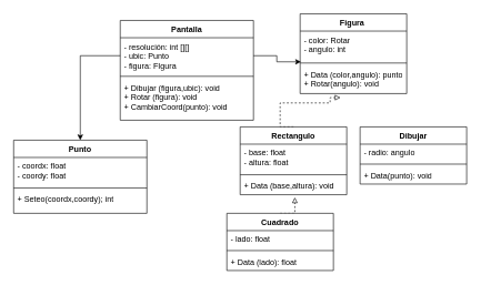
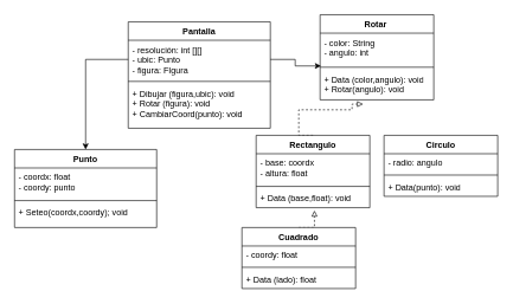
- <mxCell id="6" value="Figura&amp;nbsp;" style="swimlane;fontStyle=1;align=center;verticalAlign=top;childLayout=stackLayout;horizontal=1;startSize=26;horizontalStack=0;resizeParent=1;resizeParentMax=0;resizeLast=0;collapsible=1;marginBottom=0;whiteSpace=wrap;html=1;" vertex="1" parent="1"><mxGeometry x="450" y="20" width="160" height="120" as="geometry" /></mxCell>
+ <mxCell id="6" value="Rotar&amp;nbsp;" style="swimlane;fontStyle=1;align=center;verticalAlign=top;childLayout=stackLayout;horizontal=1;startSize=26;horizontalStack=0;resizeParent=1;resizeParentMax=0;resizeLast=0;collapsible=1;marginBottom=0;whiteSpace=wrap;html=1;" vertex="1" parent="1"><mxGeometry x="450" y="20" width="160" height="120" as="geometry" /></mxCell>
- <mxCell id="7" value="- color: Rotar&lt;br&gt;- angulo: int&lt;br&gt;&lt;br&gt;&lt;br&gt;" style="text;strokeColor=none;fillColor=none;align=left;verticalAlign=top;spacingLeft=4;spacingRight=4;overflow=hidden;rotatable=0;points=[[0,0.5],[1,0.5]];portConstraint=eastwest;whiteSpace=wrap;html=1;" vertex="1" parent="6"><mxGeometry y="26" width="160" height="44" as="geometry" /></mxCell>
+ <mxCell id="7" value="- color: String&lt;br&gt;- angulo: int&lt;br&gt;&lt;br&gt;&lt;br&gt;" style="text;strokeColor=none;fillColor=none;align=left;verticalAlign=top;spacingLeft=4;spacingRight=4;overflow=hidden;rotatable=0;points=[[0,0.5],[1,0.5]];portConstraint=eastwest;whiteSpace=wrap;html=1;" vertex="1" parent="6"><mxGeometry y="26" width="160" height="44" as="geometry" /></mxCell>
- <mxCell id="9" value="+ Data (color,angulo): punto&lt;br&gt;+ Rotar(angulo): void" style="text;strokeColor=none;fillColor=none;align=left;verticalAlign=top;spacingLeft=4;spacingRight=4;overflow=hidden;rotatable=0;points=[[0,0.5],[1,0.5]];portConstraint=eastwest;whiteSpace=wrap;html=1;" vertex="1" parent="6"><mxGeometry y="78" width="160" height="42" as="geometry" /></mxCell>
+ <mxCell id="9" value="+ Data (color,angulo): void&lt;br&gt;+ Rotar(angulo): void" style="text;strokeColor=none;fillColor=none;align=left;verticalAlign=top;spacingLeft=4;spacingRight=4;overflow=hidden;rotatable=0;points=[[0,0.5],[1,0.5]];portConstraint=eastwest;whiteSpace=wrap;html=1;" vertex="1" parent="6"><mxGeometry y="78" width="160" height="42" as="geometry" /></mxCell>
- <mxCell id="15" value="Dibujar" style="swimlane;fontStyle=1;align=center;verticalAlign=top;childLayout=stackLayout;horizontal=1;startSize=26;horizontalStack=0;resizeParent=1;resizeParentMax=0;resizeLast=0;collapsible=1;marginBottom=0;whiteSpace=wrap;html=1;" vertex="1" parent="1"><mxGeometry x="540" y="190" width="160" height="86" as="geometry" /></mxCell>
+ <mxCell id="15" value="Circulo" style="swimlane;fontStyle=1;align=center;verticalAlign=top;childLayout=stackLayout;horizontal=1;startSize=26;horizontalStack=0;resizeParent=1;resizeParentMax=0;resizeLast=0;collapsible=1;marginBottom=0;whiteSpace=wrap;html=1;" vertex="1" parent="1"><mxGeometry x="540" y="190" width="160" height="86" as="geometry" /></mxCell>
- <mxCell id="12" value="- base: float&lt;br&gt;- altura: float&amp;nbsp;" style="text;strokeColor=none;fillColor=none;align=left;verticalAlign=top;spacingLeft=4;spacingRight=4;overflow=hidden;rotatable=0;points=[[0,0.5],[1,0.5]];portConstraint=eastwest;whiteSpace=wrap;html=1;" vertex="1" parent="11"><mxGeometry y="26" width="160" height="42" as="geometry" /></mxCell>
+ <mxCell id="12" value="- base: coordx&lt;br&gt;- altura: float&amp;nbsp;" style="text;strokeColor=none;fillColor=none;align=left;verticalAlign=top;spacingLeft=4;spacingRight=4;overflow=hidden;rotatable=0;points=[[0,0.5],[1,0.5]];portConstraint=eastwest;whiteSpace=wrap;html=1;" vertex="1" parent="11"><mxGeometry y="26" width="160" height="42" as="geometry" /></mxCell>
- <mxCell id="25" value="- coordx: float&lt;br&gt;- coordy: float" style="text;strokeColor=none;fillColor=none;align=left;verticalAlign=top;spacingLeft=4;spacingRight=4;overflow=hidden;rotatable=0;points=[[0,0.5],[1,0.5]];portConstraint=eastwest;whiteSpace=wrap;html=1;" vertex="1" parent="24"><mxGeometry y="26" width="200" height="42" as="geometry" /></mxCell>
+ <mxCell id="25" value="- coordx: float&lt;br&gt;- coordy: punto" style="text;strokeColor=none;fillColor=none;align=left;verticalAlign=top;spacingLeft=4;spacingRight=4;overflow=hidden;rotatable=0;points=[[0,0.5],[1,0.5]];portConstraint=eastwest;whiteSpace=wrap;html=1;" vertex="1" parent="24"><mxGeometry y="26" width="200" height="42" as="geometry" /></mxCell>
- <mxCell id="14" value="+ Data (base,altura): void" style="text;strokeColor=none;fillColor=none;align=left;verticalAlign=top;spacingLeft=4;spacingRight=4;overflow=hidden;rotatable=0;points=[[0,0.5],[1,0.5]];portConstraint=eastwest;whiteSpace=wrap;html=1;" vertex="1" parent="11"><mxGeometry y="76" width="160" height="26" as="geometry" /></mxCell>
+ <mxCell id="14" value="+ Data (base,float): void" style="text;strokeColor=none;fillColor=none;align=left;verticalAlign=top;spacingLeft=4;spacingRight=4;overflow=hidden;rotatable=0;points=[[0,0.5],[1,0.5]];portConstraint=eastwest;whiteSpace=wrap;html=1;" vertex="1" parent="11"><mxGeometry y="76" width="160" height="26" as="geometry" /></mxCell>
- <mxCell id="27" value="+ Seteo(coordx,coordy); int" style="text;strokeColor=none;fillColor=none;align=left;verticalAlign=top;spacingLeft=4;spacingRight=4;overflow=hidden;rotatable=0;points=[[0,0.5],[1,0.5]];portConstraint=eastwest;whiteSpace=wrap;html=1;" vertex="1" parent="24"><mxGeometry y="76" width="200" height="34" as="geometry" /></mxCell>
+ <mxCell id="27" value="+ Seteo(coordx,coordy); void" style="text;strokeColor=none;fillColor=none;align=left;verticalAlign=top;spacingLeft=4;spacingRight=4;overflow=hidden;rotatable=0;points=[[0,0.5],[1,0.5]];portConstraint=eastwest;whiteSpace=wrap;html=1;" vertex="1" parent="24"><mxGeometry y="76" width="200" height="34" as="geometry" /></mxCell>
- <mxCell id="21" value="- lado: float" style="text;strokeColor=none;fillColor=none;align=left;verticalAlign=top;spacingLeft=4;spacingRight=4;overflow=hidden;rotatable=0;points=[[0,0.5],[1,0.5]];portConstraint=eastwest;whiteSpace=wrap;html=1;" vertex="1" parent="20"><mxGeometry y="26" width="160" height="26" as="geometry" /></mxCell>
+ <mxCell id="21" value="- coordy: float" style="text;strokeColor=none;fillColor=none;align=left;verticalAlign=top;spacingLeft=4;spacingRight=4;overflow=hidden;rotatable=0;points=[[0,0.5],[1,0.5]];portConstraint=eastwest;whiteSpace=wrap;html=1;" vertex="1" parent="20"><mxGeometry y="26" width="160" height="26" as="geometry" /></mxCell>
